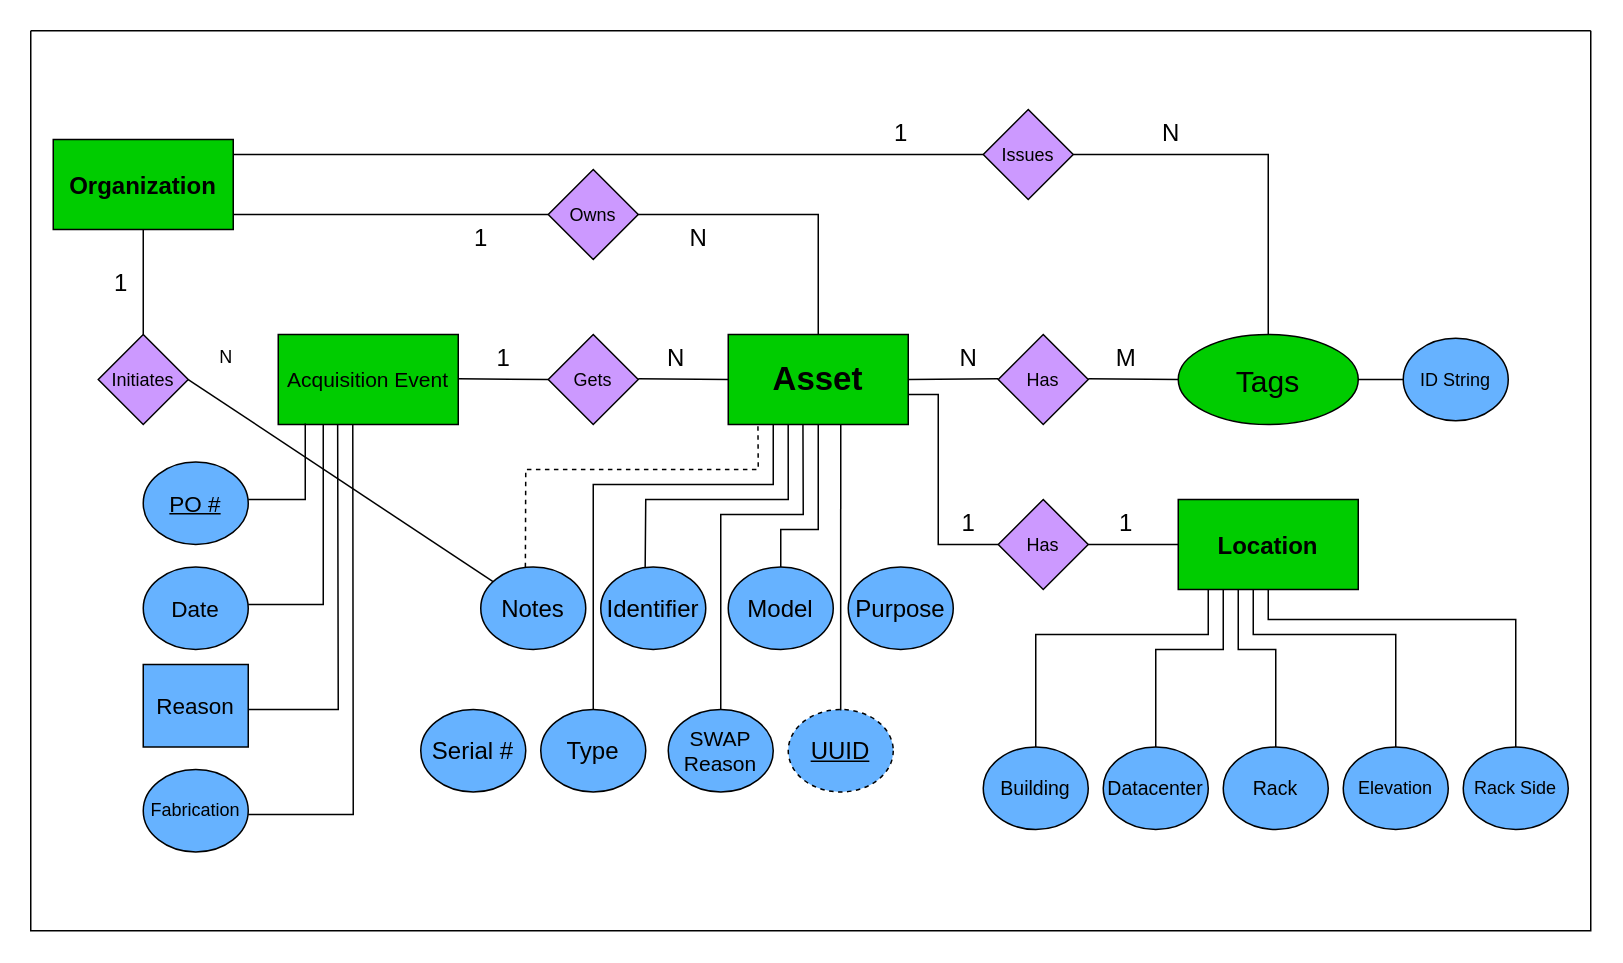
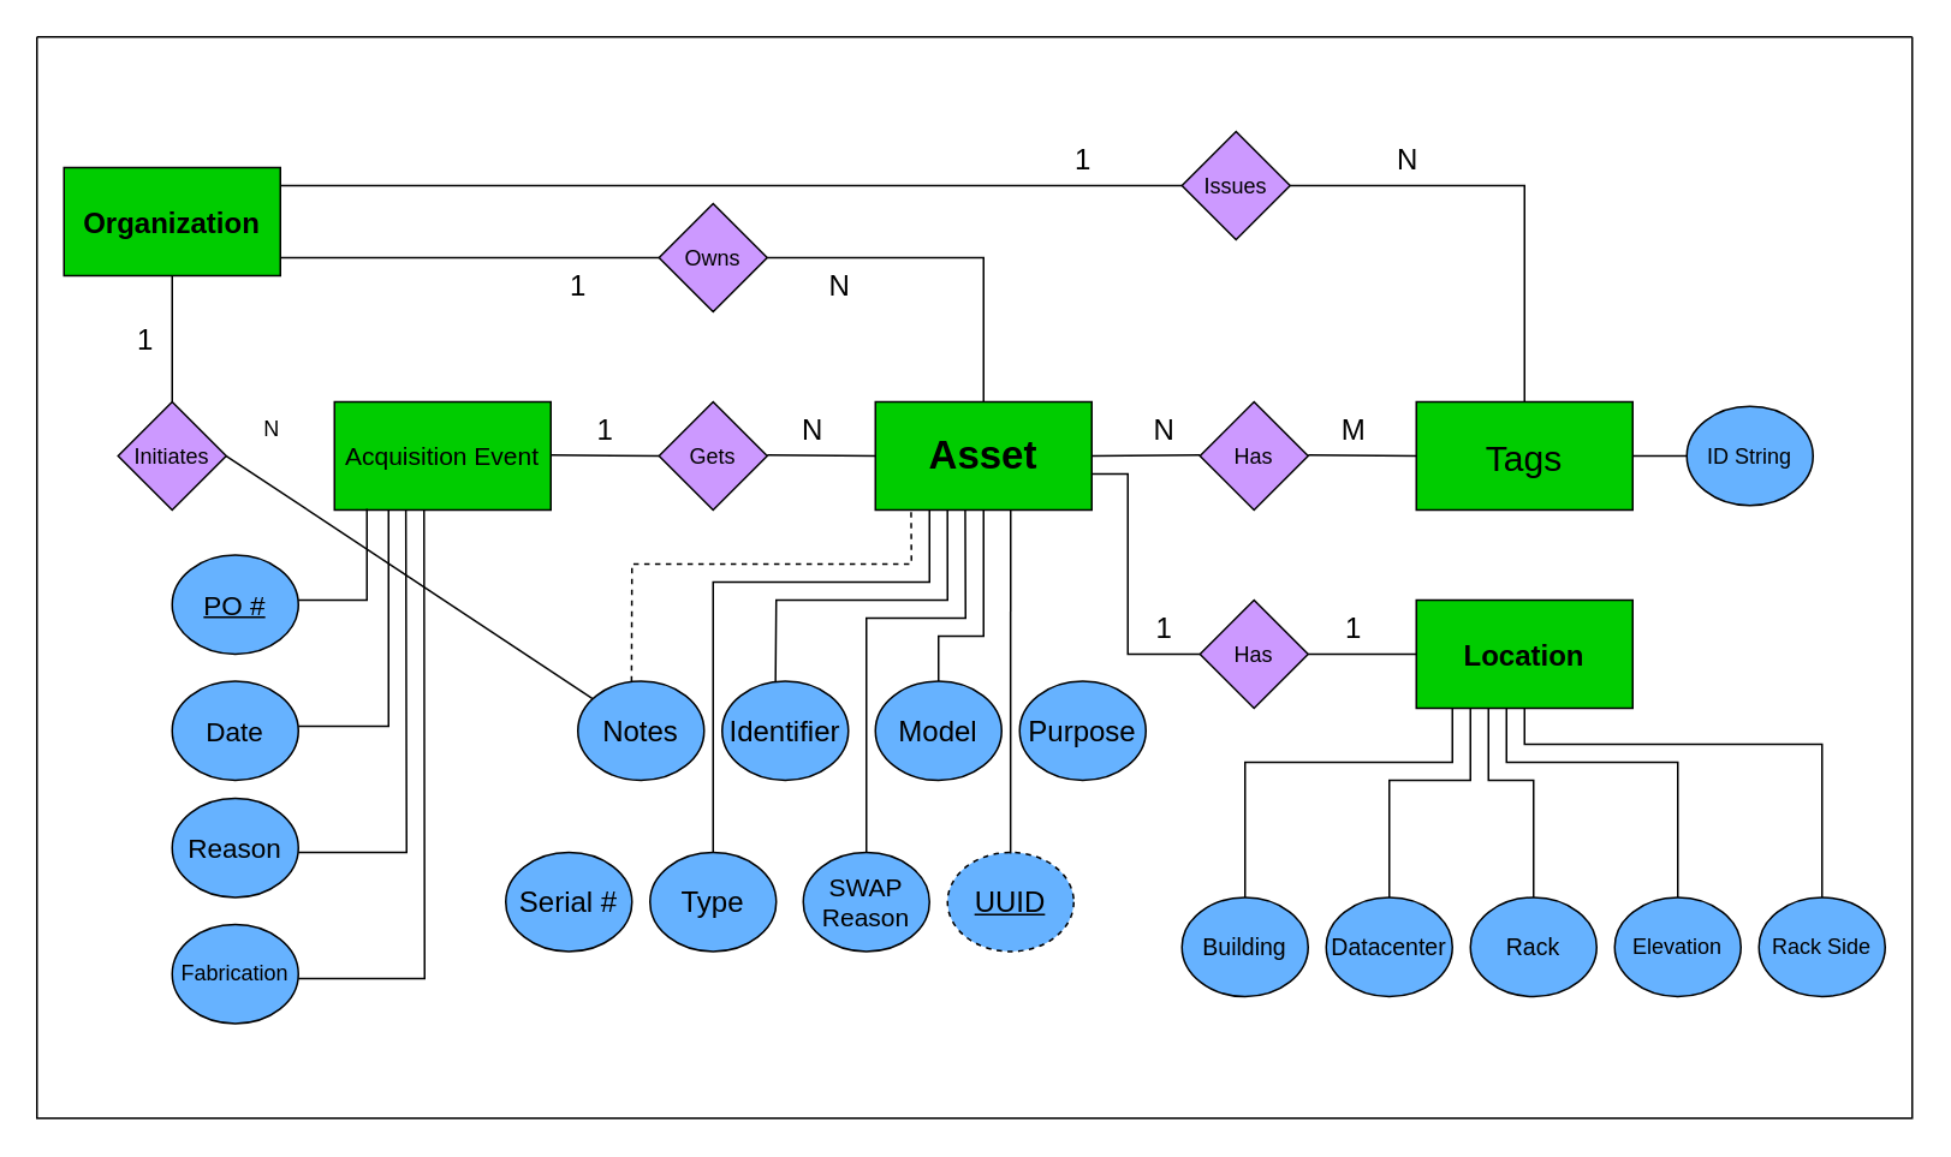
- <mxCell id="6" value="&lt;font style=&quot;font-size: 20px;&quot;&gt;Tags&lt;/font&gt;" style="ellipse;whiteSpace=wrap;html=1;labelBackgroundColor=none;fillColor=#00CC00;" parent="2" vertex="1"><mxGeometry x="765" y="202.5" width="120" height="60" as="geometry" /></mxCell>
+ <mxCell id="6" value="&lt;font style=&quot;font-size: 20px;&quot;&gt;Tags&lt;/font&gt;" style="rounded=0;whiteSpace=wrap;html=1;labelBackgroundColor=none;fillColor=#00CC00;" parent="2" vertex="1"><mxGeometry x="765" y="202.5" width="120" height="60" as="geometry" /></mxCell>
- <mxCell id="44" value="&lt;div style=&quot;font-size: 15px;&quot;&gt;Reason&lt;/div&gt;" style="whiteSpace=wrap;html=1;labelBackgroundColor=none;fillColor=#66B2FF;rounded=0;" vertex="1" parent="2"><mxGeometry x="75" y="422.5" width="70" height="55" as="geometry" /></mxCell>
+ <mxCell id="44" value="&lt;div style=&quot;font-size: 15px;&quot;&gt;Reason&lt;/div&gt;" style="ellipse;whiteSpace=wrap;html=1;rounded=0;labelBackgroundColor=none;fillColor=#66B2FF;" vertex="1" parent="2"><mxGeometry x="75" y="422.5" width="70" height="55" as="geometry" /></mxCell>
